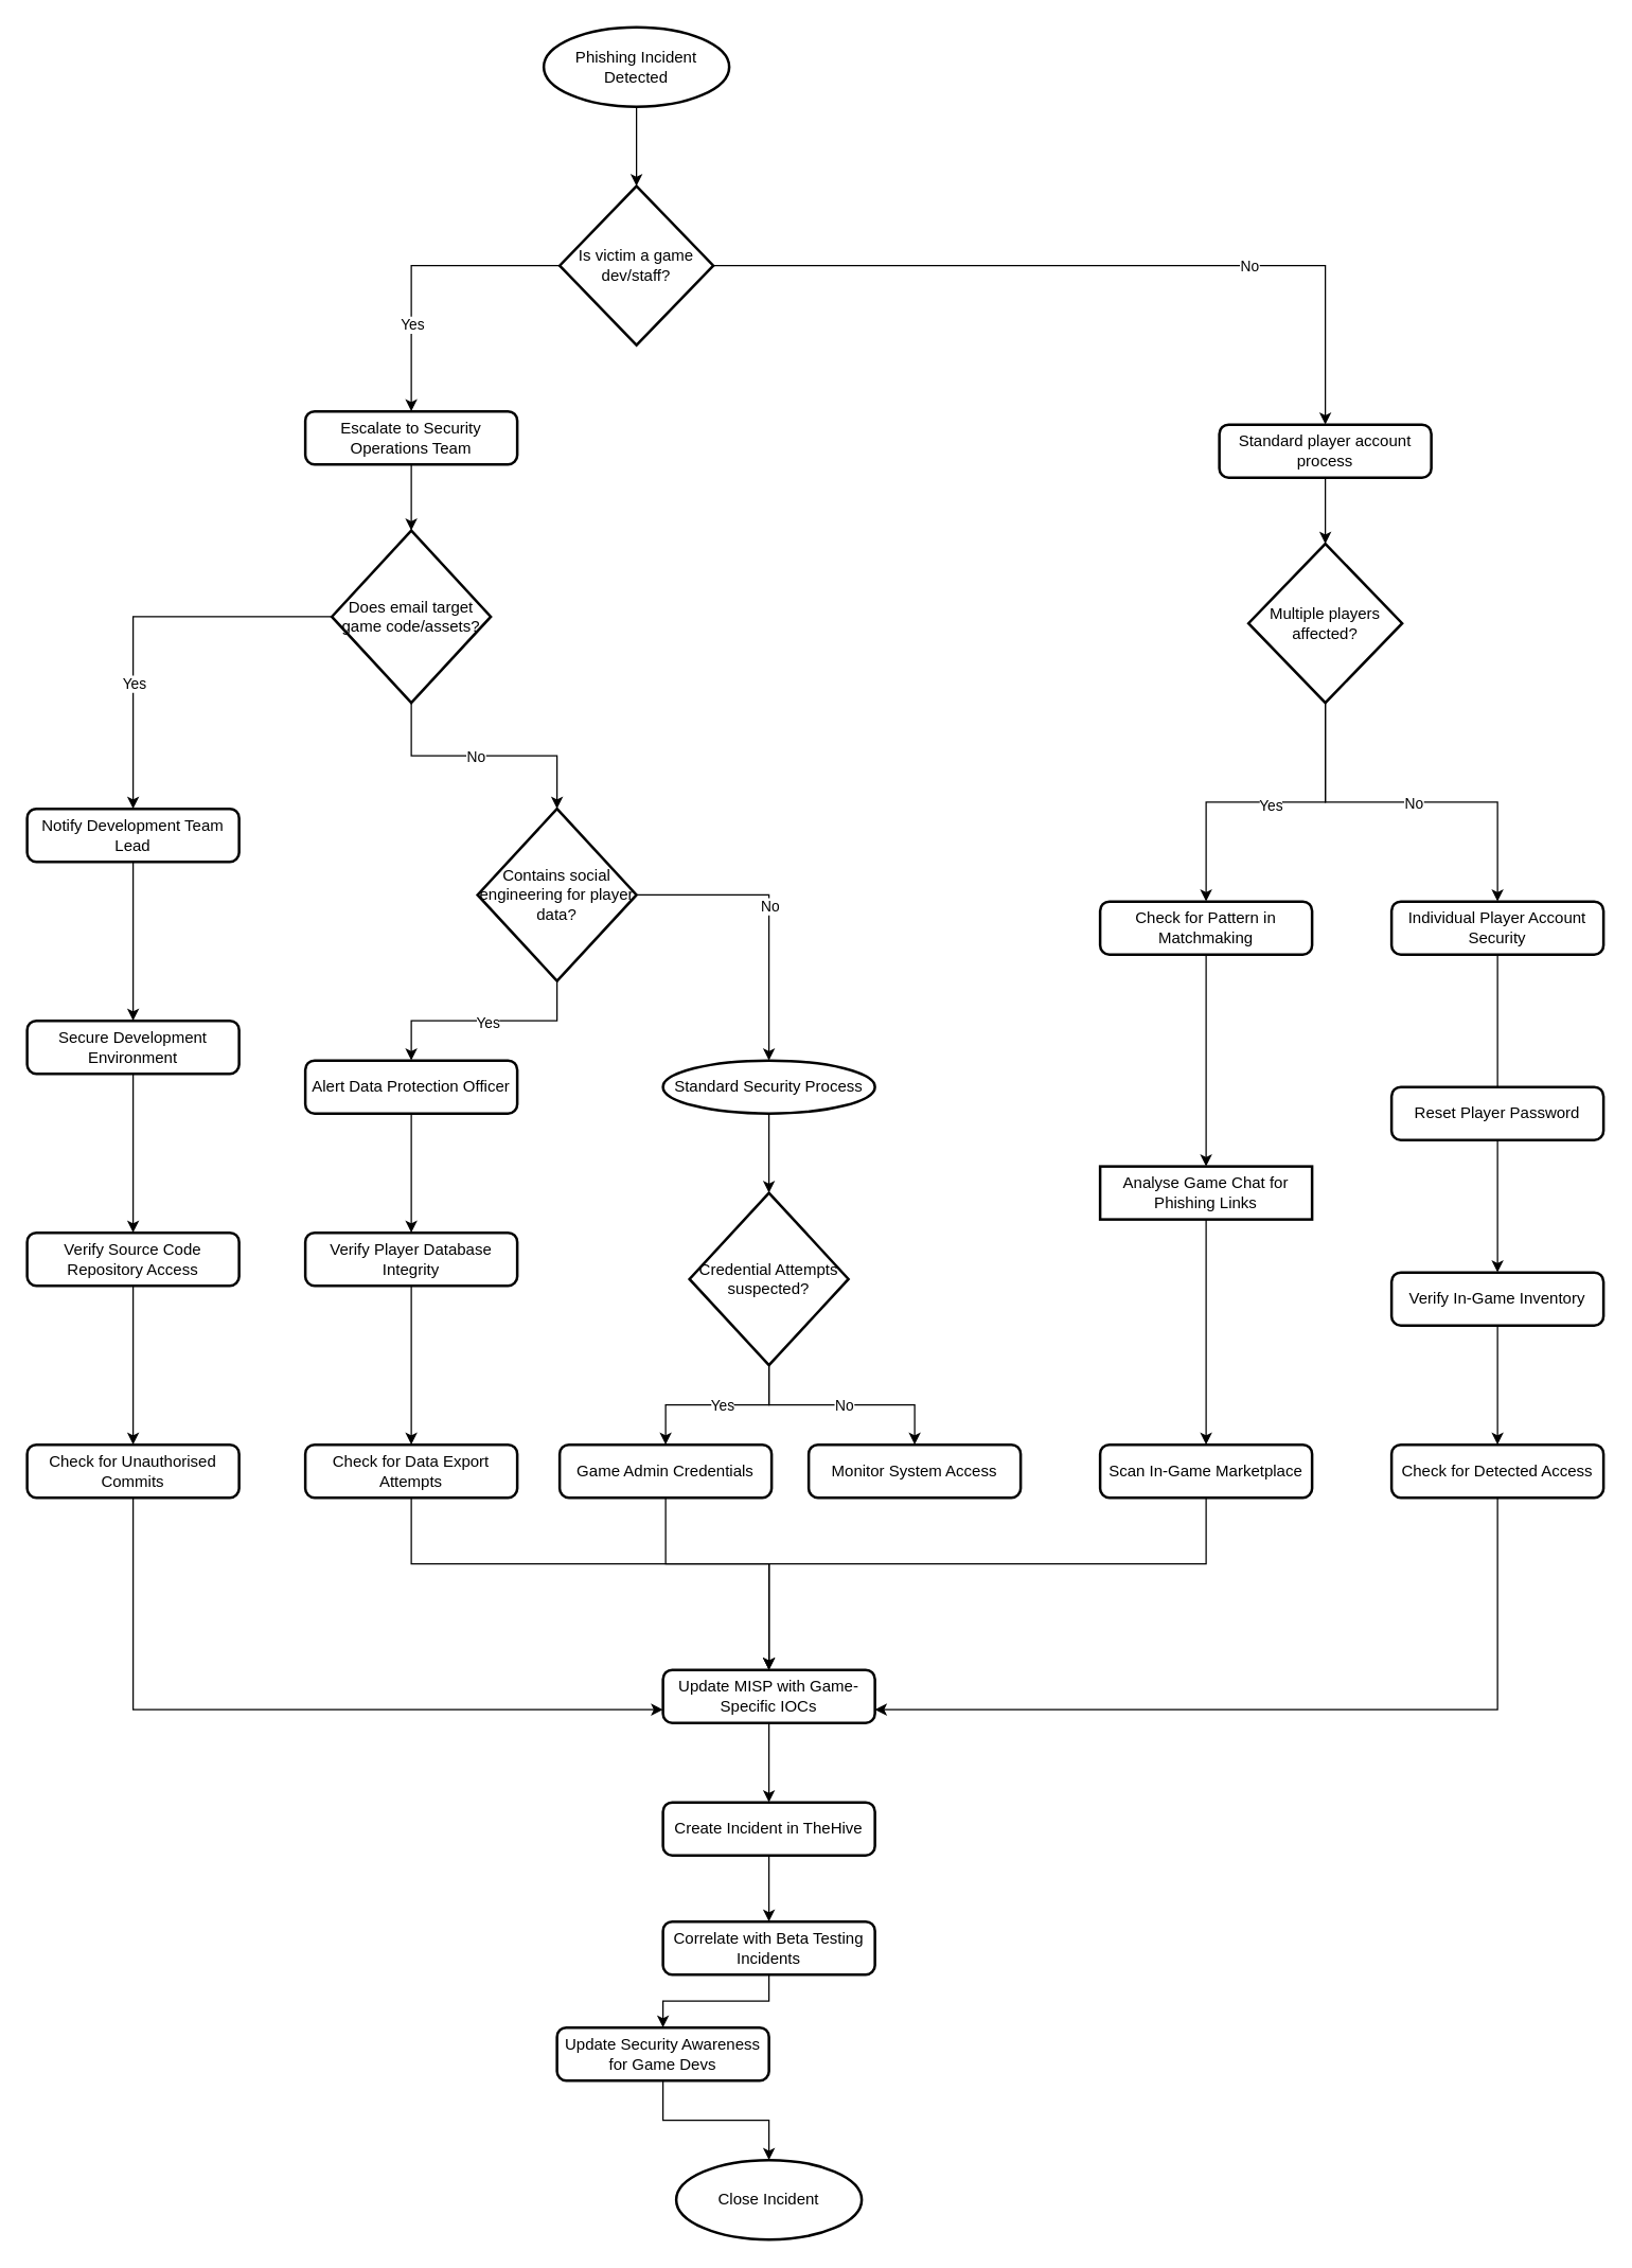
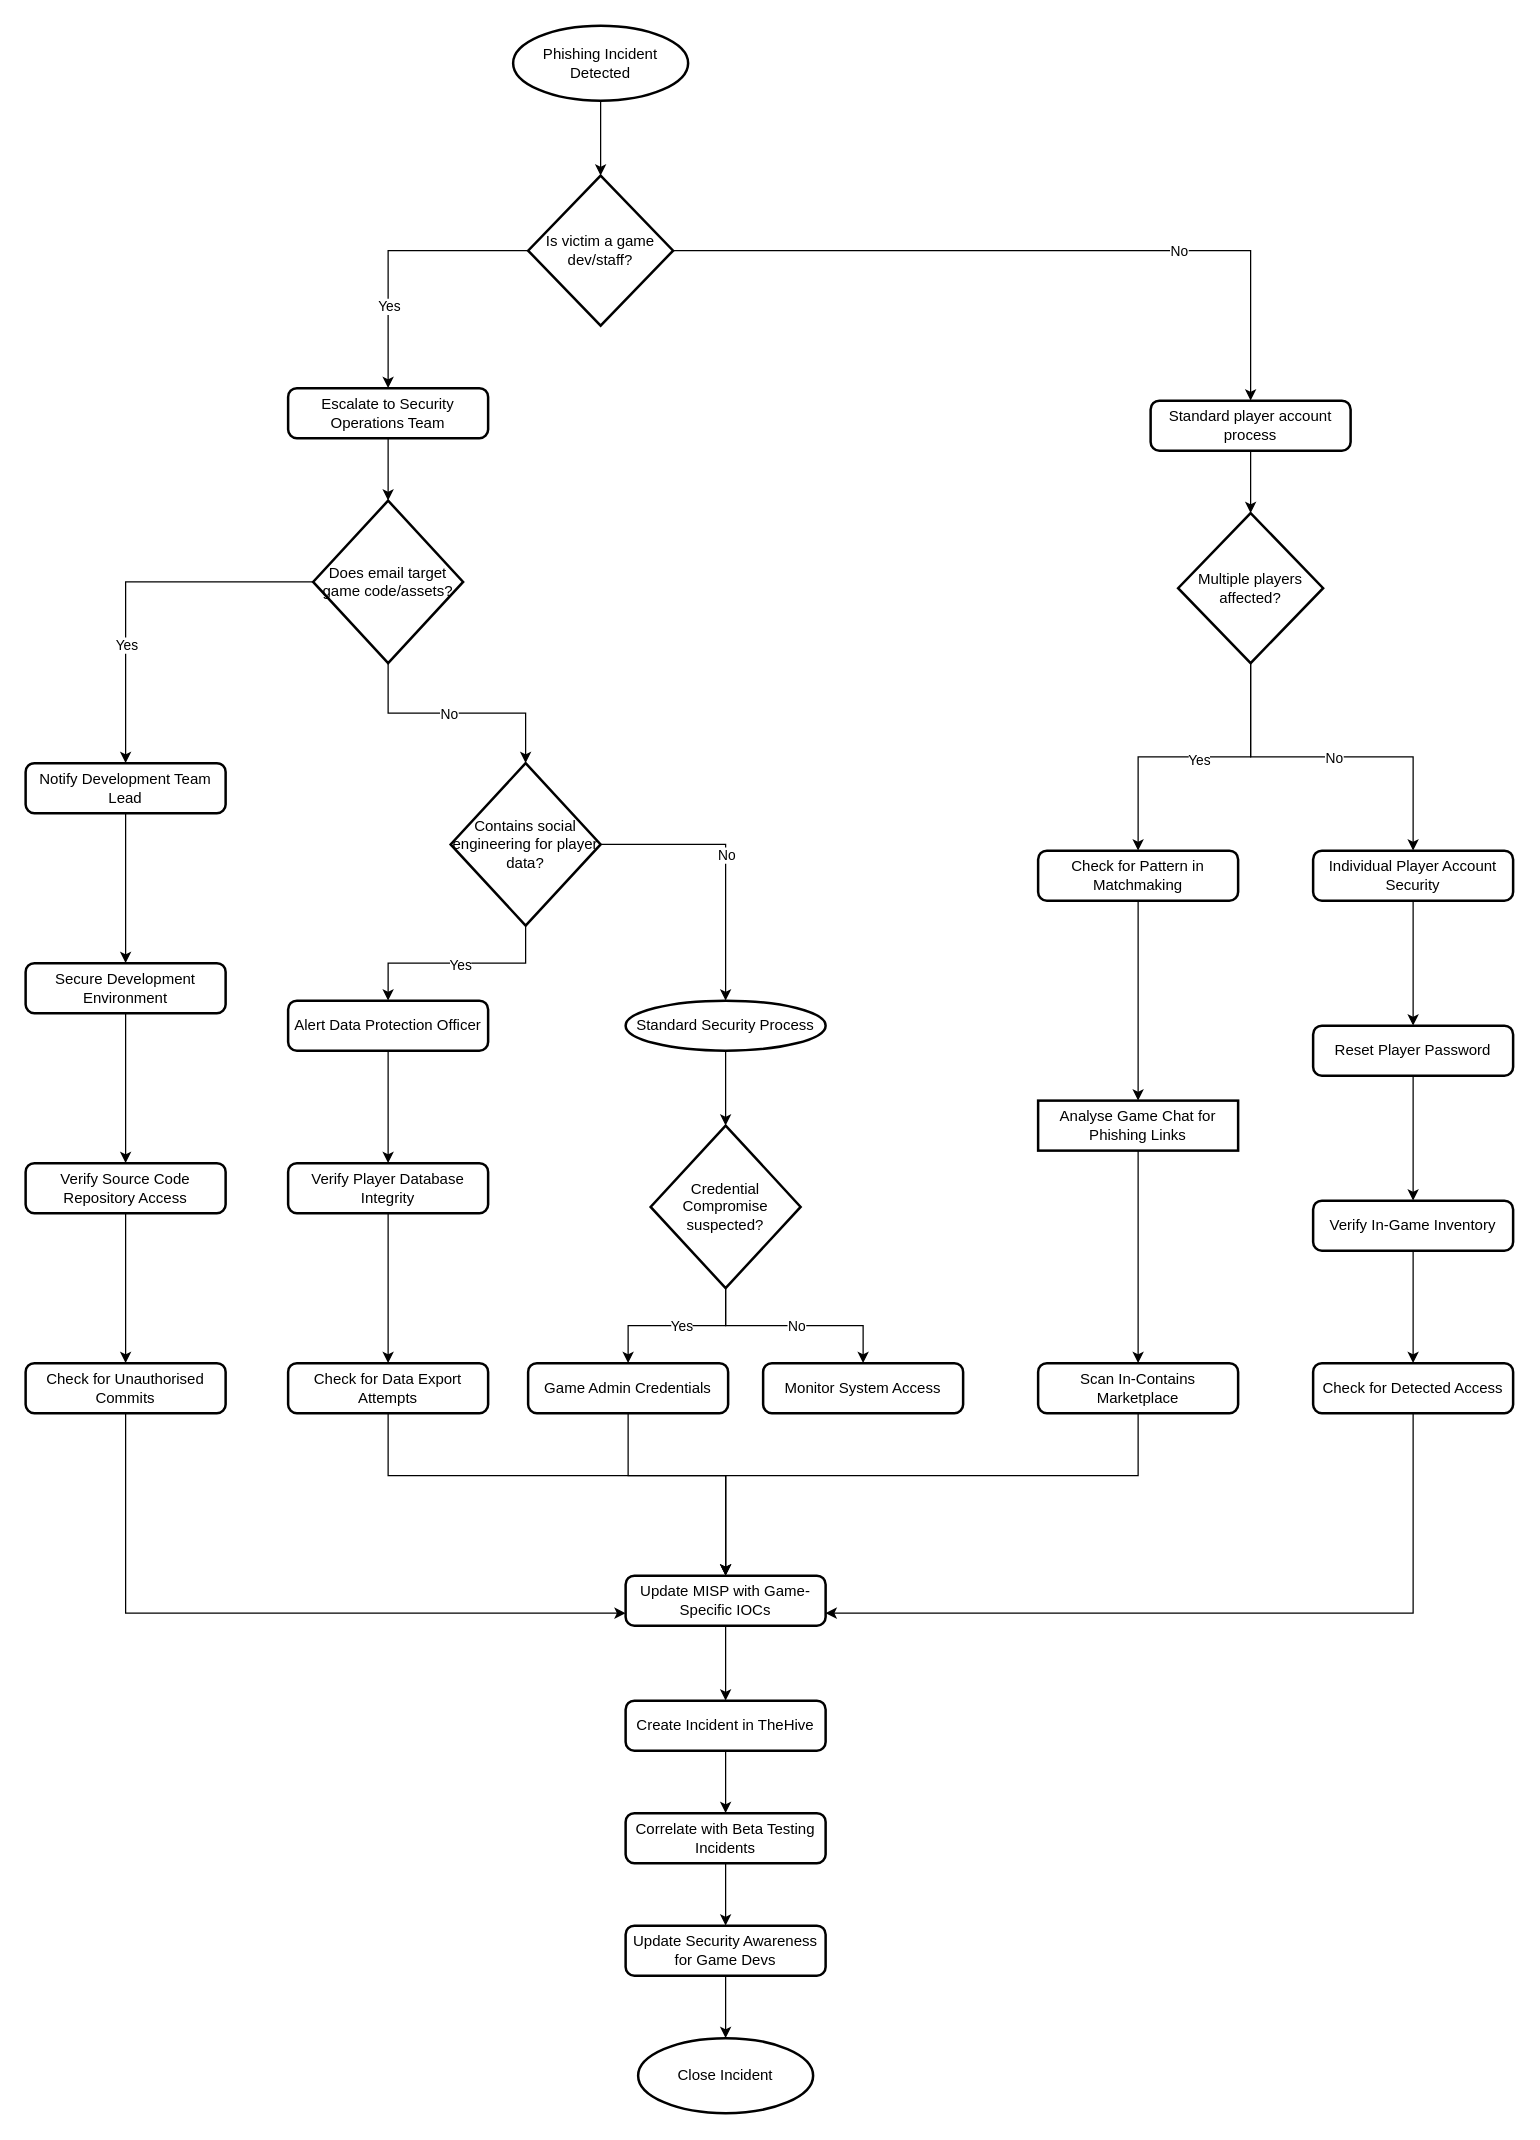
- <mxCell id="58" style="edgeStyle=orthogonalEdgeStyle;rounded=0;orthogonalLoop=1;jettySize=auto;html=1;entryX=0.5;entryY=0;entryDx=0;entryDy=0;endArrow=none;" edge="1" parent="1" source="59" target="61"><mxGeometry relative="1" as="geometry" /></mxCell>
+ <mxCell id="58" style="edgeStyle=orthogonalEdgeStyle;rounded=0;orthogonalLoop=1;jettySize=auto;html=1;entryX=0.5;entryY=0;entryDx=0;entryDy=0;" edge="1" parent="1" source="59" target="61"><mxGeometry relative="1" as="geometry" /></mxCell>
- <mxCell id="47" value="Credential Attempts suspected?" style="strokeWidth=2;html=1;shape=mxgraph.flowchart.decision;whiteSpace=wrap;" vertex="1" parent="1"><mxGeometry x="520" y="900" width="120" height="130" as="geometry" /></mxCell>
+ <mxCell id="47" value="Credential Compromise suspected?" style="strokeWidth=2;html=1;shape=mxgraph.flowchart.decision;whiteSpace=wrap;" vertex="1" parent="1"><mxGeometry x="520" y="900" width="120" height="130" as="geometry" /></mxCell>
- <mxCell id="57" value="Scan In-Game Marketplace" style="rounded=1;whiteSpace=wrap;html=1;absoluteArcSize=1;arcSize=14;strokeWidth=2;" vertex="1" parent="1"><mxGeometry x="830" y="1090" width="160" height="40" as="geometry" /></mxCell>
+ <mxCell id="57" value="Scan In-Contains Marketplace" style="rounded=1;whiteSpace=wrap;html=1;absoluteArcSize=1;arcSize=14;strokeWidth=2;" vertex="1" parent="1"><mxGeometry x="830" y="1090" width="160" height="40" as="geometry" /></mxCell>
- <mxCell id="72" value="Update Security Awareness for Game Devs" style="rounded=1;whiteSpace=wrap;html=1;absoluteArcSize=1;arcSize=14;strokeWidth=2;" vertex="1" parent="1"><mxGeometry x="420" y="1530" width="160" height="40" as="geometry" /></mxCell>
+ <mxCell id="72" value="Update Security Awareness for Game Devs" style="rounded=1;whiteSpace=wrap;html=1;absoluteArcSize=1;arcSize=14;strokeWidth=2;" vertex="1" parent="1"><mxGeometry x="500" y="1540" width="160" height="40" as="geometry" /></mxCell>
